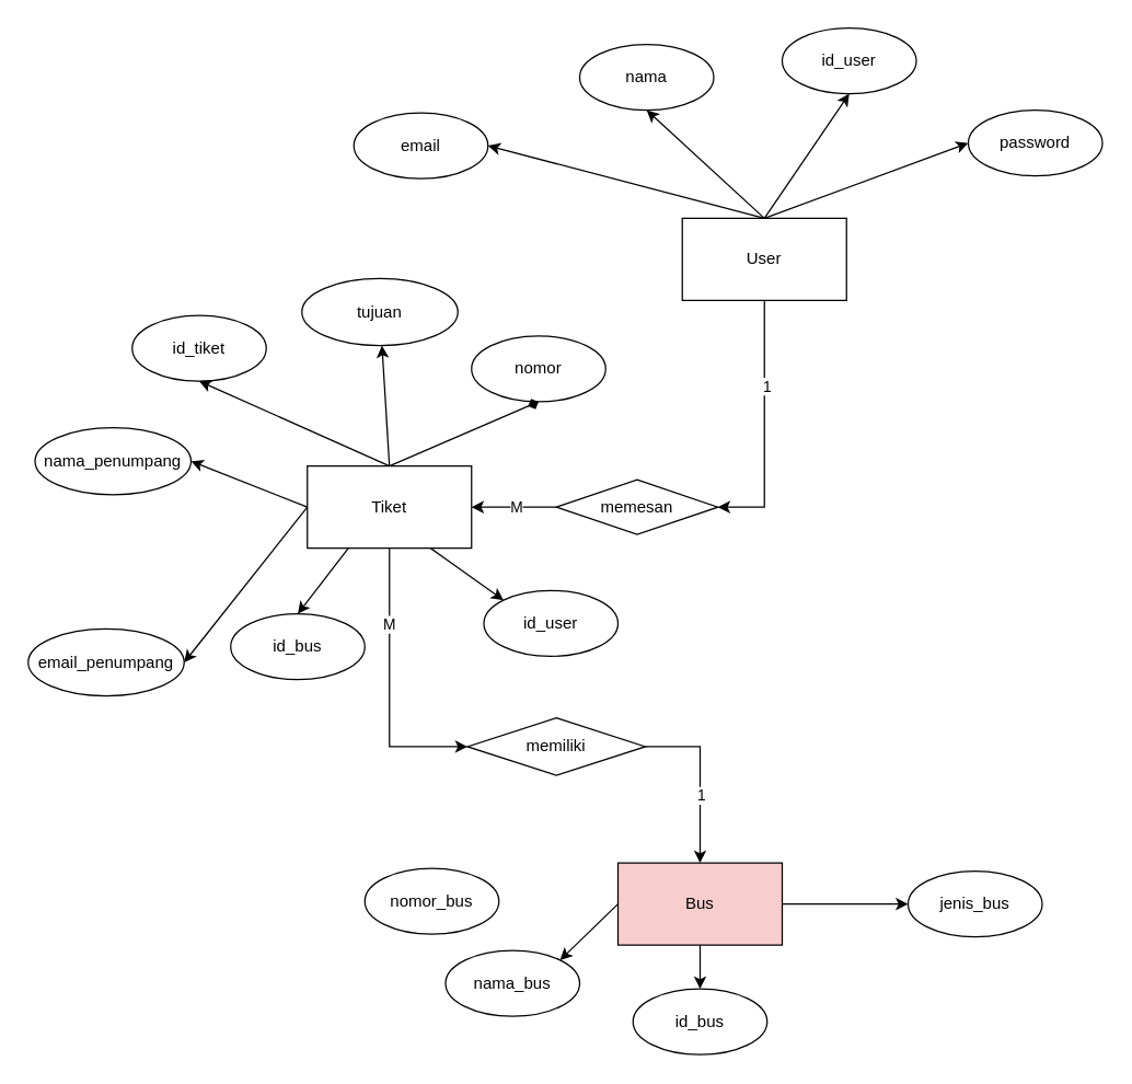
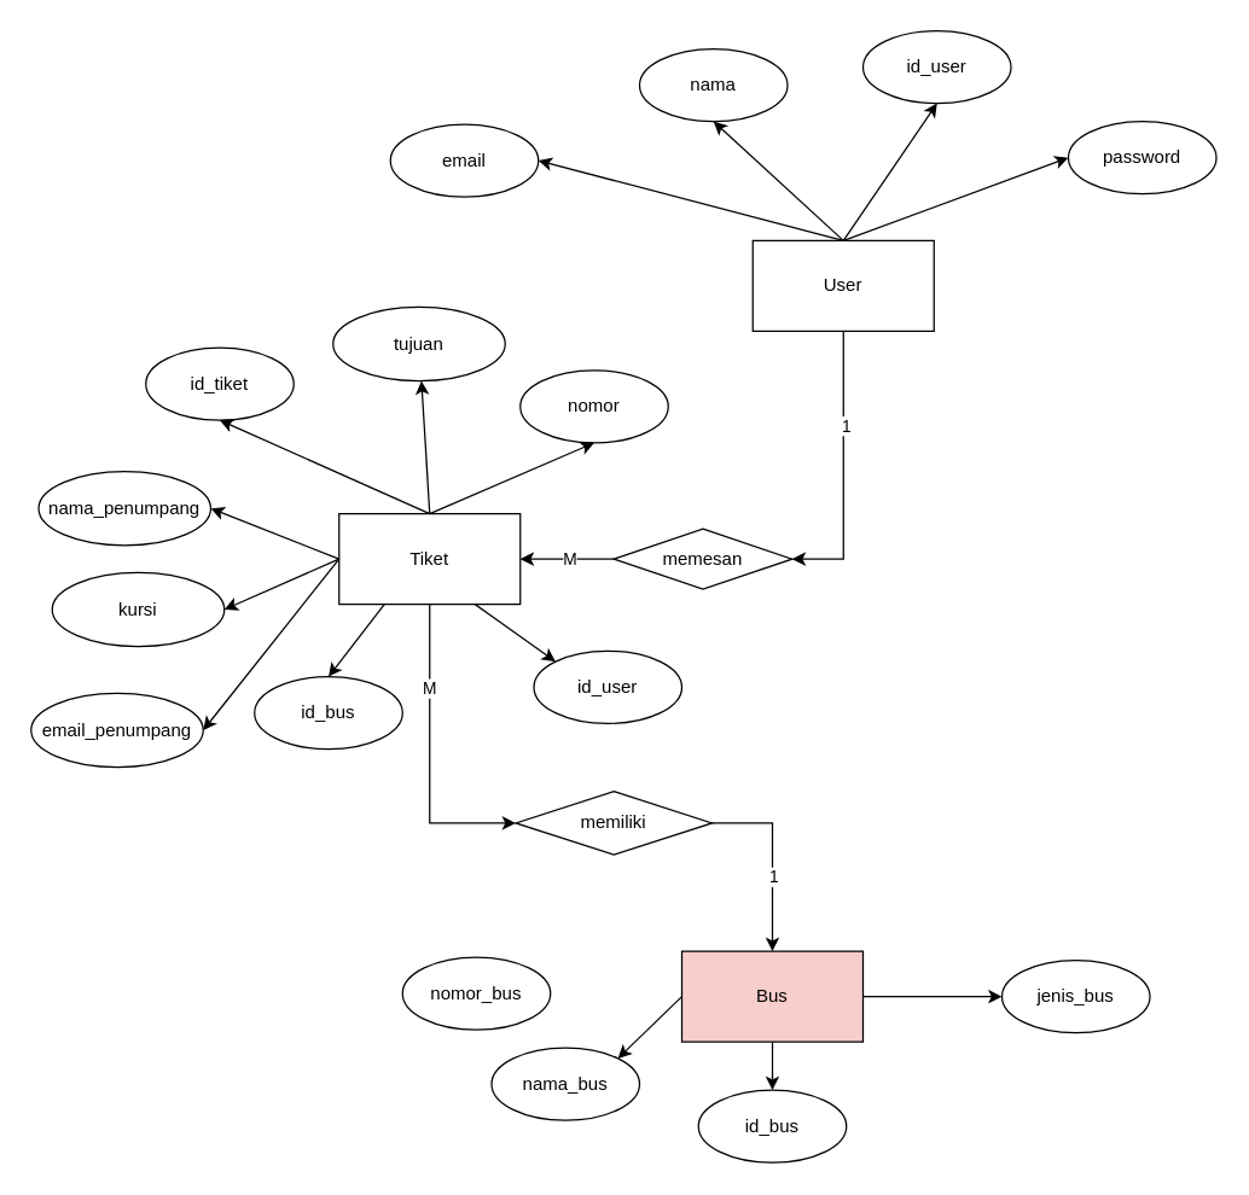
- <mxCell id="19" value="" style="endArrow=diamond;html=1;rounded=0;entryX=0.5;entryY=1;entryDx=0;entryDy=0;exitX=0.5;exitY=0;exitDx=0;exitDy=0;" parent="1" source="31" target="12" edge="1"><mxGeometry width="50" height="50" relative="1" as="geometry"><mxPoint x="277.5" y="345" as="sourcePoint" /><mxPoint x="540" y="246" as="targetPoint" /></mxGeometry></mxCell>
+ <mxCell id="19" value="" style="endArrow=classic;html=1;rounded=0;entryX=0.5;entryY=1;entryDx=0;entryDy=0;exitX=0.5;exitY=0;exitDx=0;exitDy=0;" parent="1" source="31" target="12" edge="1"><mxGeometry width="50" height="50" relative="1" as="geometry"><mxPoint x="277.5" y="345" as="sourcePoint" /><mxPoint x="540" y="246" as="targetPoint" /></mxGeometry></mxCell>
+ <mxCell id="42" value="" style="endArrow=classic;html=1;rounded=0;entryX=1;entryY=0.5;entryDx=0;entryDy=0;exitX=0;exitY=0.5;exitDx=0;exitDy=0;" edge="1" parent="1" source="31" target="39"><mxGeometry width="50" height="50" relative="1" as="geometry"><mxPoint x="54" y="439" as="sourcePoint" /><mxPoint x="104" y="389" as="targetPoint" /></mxGeometry></mxCell>
+ <mxCell id="39" value="kursi" style="ellipse;whiteSpace=wrap;html=1;" vertex="1" parent="1"><mxGeometry x="34" y="379" width="114" height="49" as="geometry" /></mxCell>
